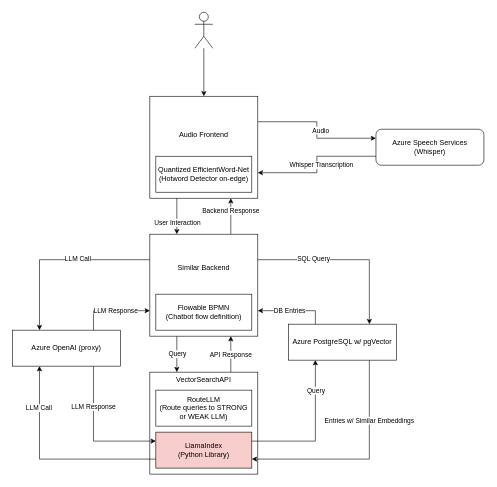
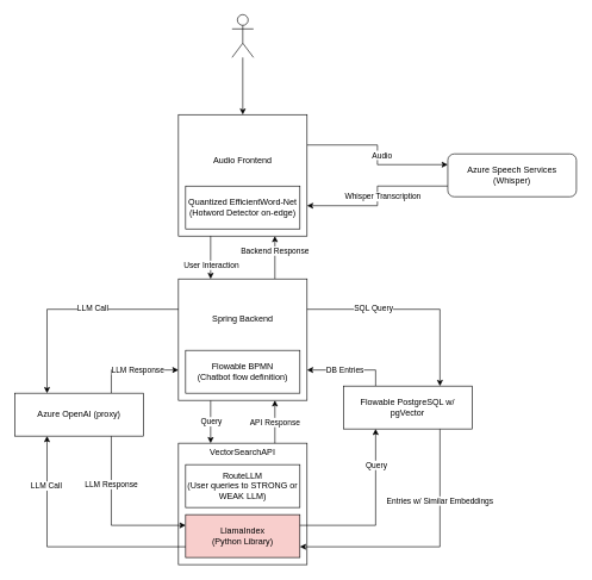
- <mxCell id="37" value="&lt;div&gt;Similar Backend&lt;/div&gt;&lt;div&gt;&lt;br&gt;&lt;/div&gt;&lt;div&gt;&lt;br&gt;&lt;/div&gt;&lt;div&gt;&lt;br&gt;&lt;/div&gt;&lt;div&gt;&lt;br&gt;&lt;/div&gt;" style="rounded=0;whiteSpace=wrap;html=1;" parent="36" vertex="1"><mxGeometry width="180" height="170" as="geometry" /></mxCell>
+ <mxCell id="37" value="&lt;div&gt;Spring Backend&lt;/div&gt;&lt;div&gt;&lt;br&gt;&lt;/div&gt;&lt;div&gt;&lt;br&gt;&lt;/div&gt;&lt;div&gt;&lt;br&gt;&lt;/div&gt;&lt;div&gt;&lt;br&gt;&lt;/div&gt;" style="rounded=0;whiteSpace=wrap;html=1;" parent="36" vertex="1"><mxGeometry width="180" height="170" as="geometry" /></mxCell>
- <mxCell id="19" value="Azure&amp;nbsp;&lt;span style=&quot;background-color: initial;&quot;&gt;PostgreSQL w/ pgVector&lt;/span&gt;" style="rounded=0;whiteSpace=wrap;html=1;" parent="1" vertex="1"><mxGeometry x="480" y="540" width="180" height="60" as="geometry" /></mxCell>
+ <mxCell id="19" value="Flowable&amp;nbsp;&lt;span style=&quot;background-color: initial;&quot;&gt;PostgreSQL w/ pgVector&lt;/span&gt;" style="rounded=0;whiteSpace=wrap;html=1;" parent="1" vertex="1"><mxGeometry x="480" y="540" width="180" height="60" as="geometry" /></mxCell>
- <mxCell id="5" value="RouteLLM&lt;div&gt;(Route queries to STRONG or WEAK LLM)&lt;/div&gt;" style="rounded=0;whiteSpace=wrap;html=1;" parent="2" vertex="1"><mxGeometry x="10" y="30" width="160" height="60" as="geometry" /></mxCell>
+ <mxCell id="5" value="RouteLLM&lt;div&gt;(User queries to STRONG or WEAK LLM)&lt;/div&gt;" style="rounded=0;whiteSpace=wrap;html=1;" parent="2" vertex="1"><mxGeometry x="10" y="30" width="160" height="60" as="geometry" /></mxCell>
